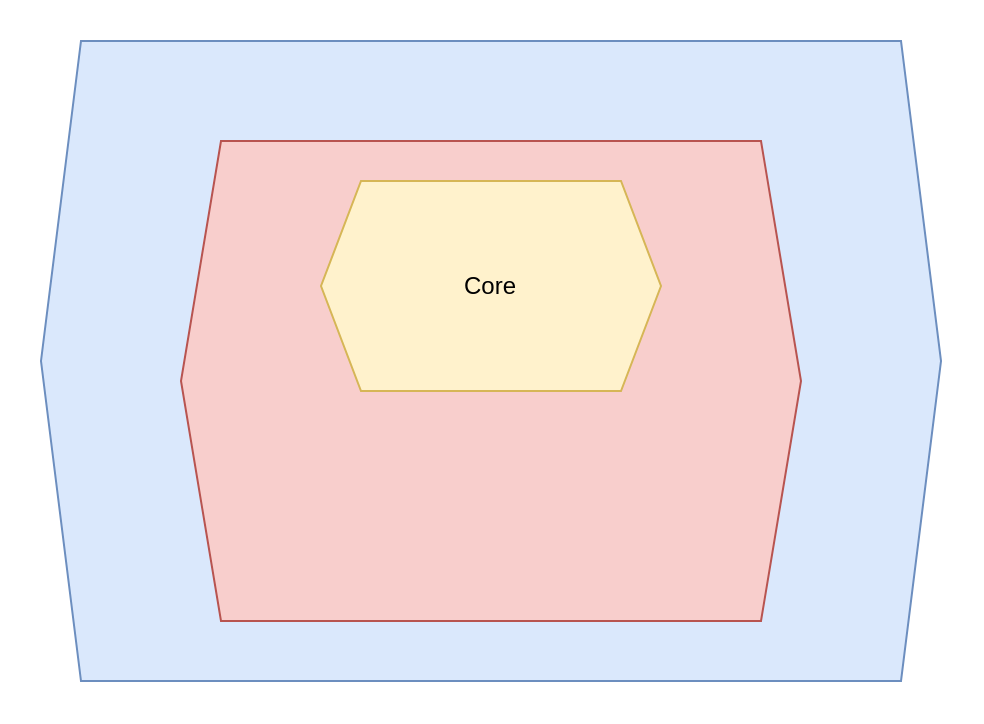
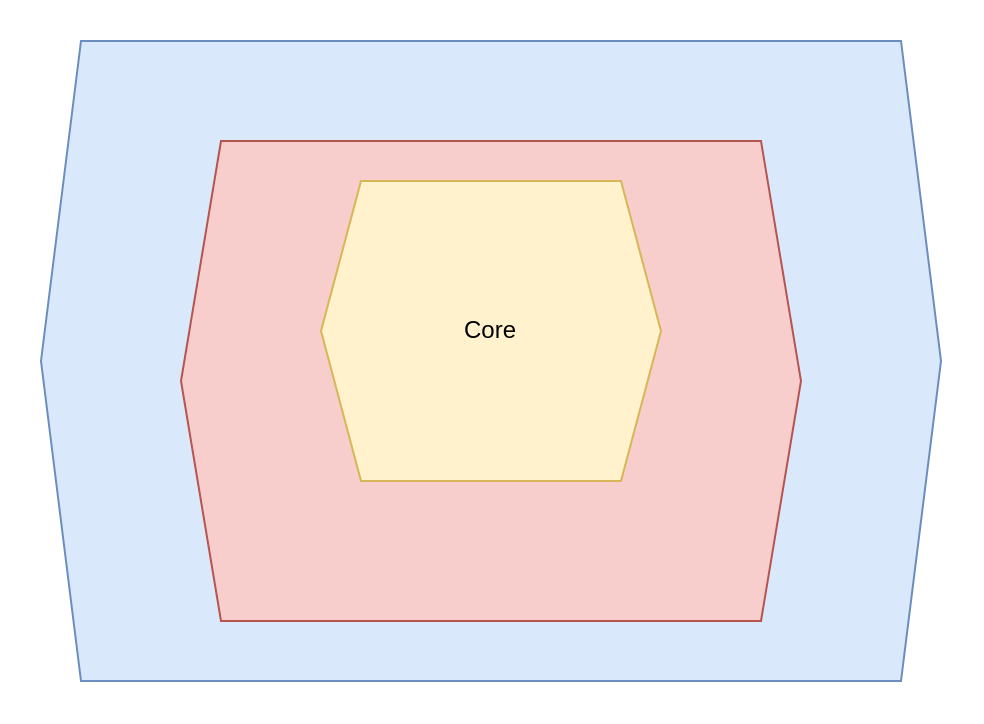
- <mxCell id="4" value="Core" style="shape=hexagon;perimeter=hexagonPerimeter2;whiteSpace=wrap;html=1;fixedSize=1;fillColor=#fff2cc;strokeColor=#d6b656;" vertex="1" parent="1"><mxGeometry x="160" y="90" width="170" height="105" as="geometry" /></mxCell>
+ <mxCell id="4" value="Core" style="shape=hexagon;perimeter=hexagonPerimeter2;whiteSpace=wrap;html=1;fixedSize=1;fillColor=#fff2cc;strokeColor=#d6b656;" vertex="1" parent="1"><mxGeometry x="160" y="90" width="170" height="150" as="geometry" /></mxCell>
